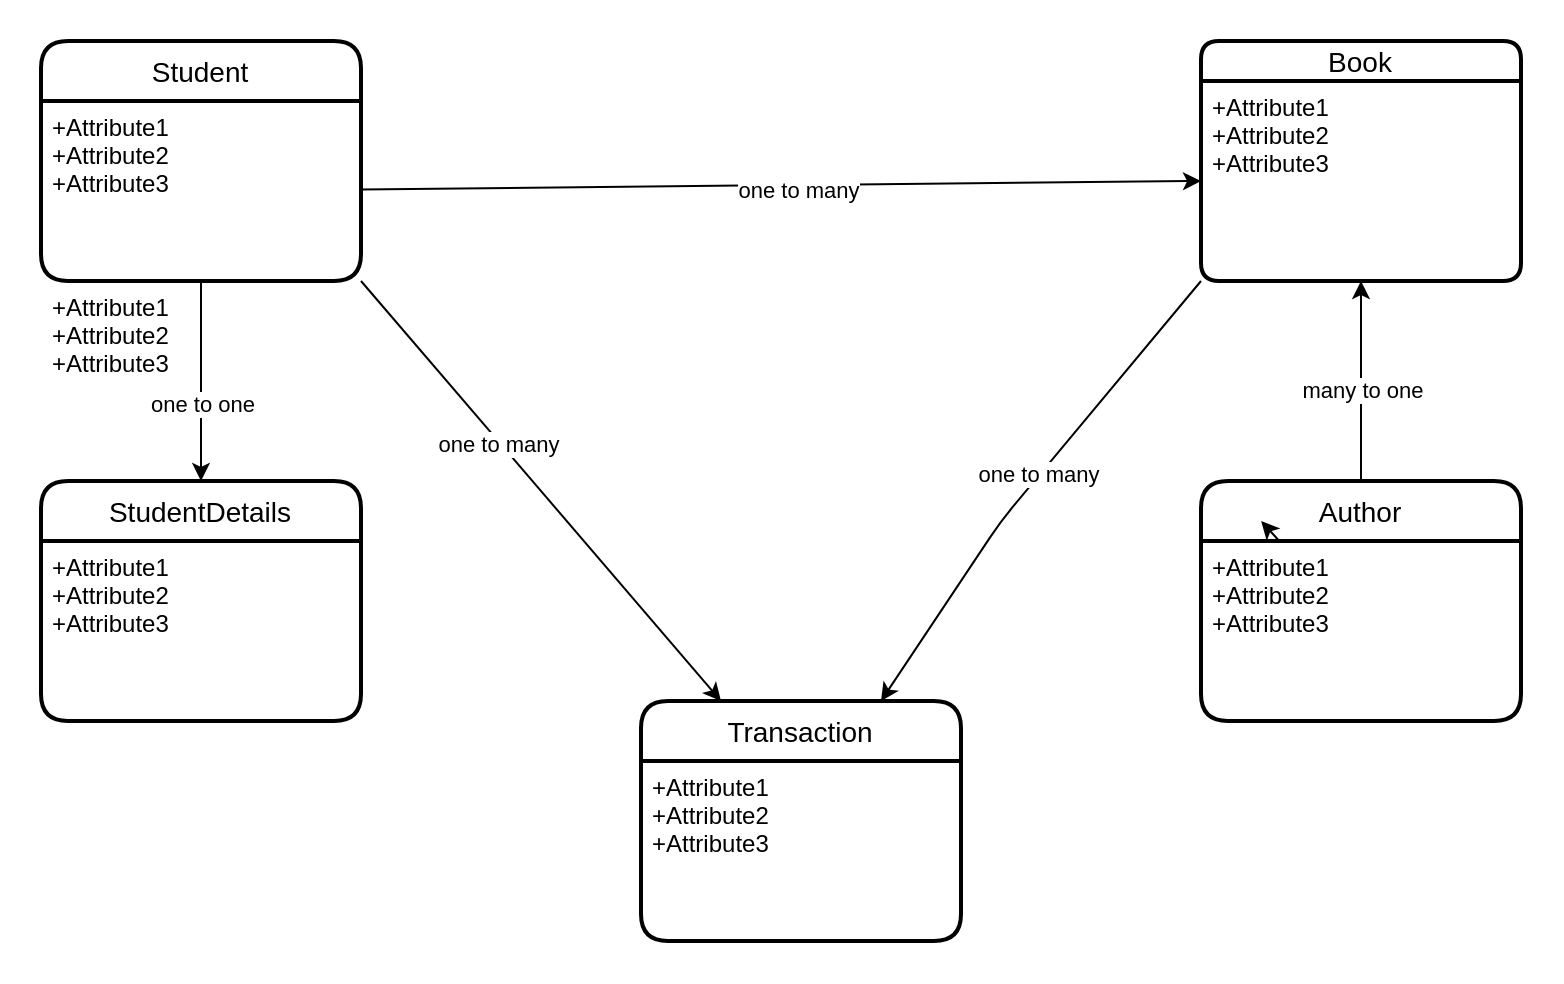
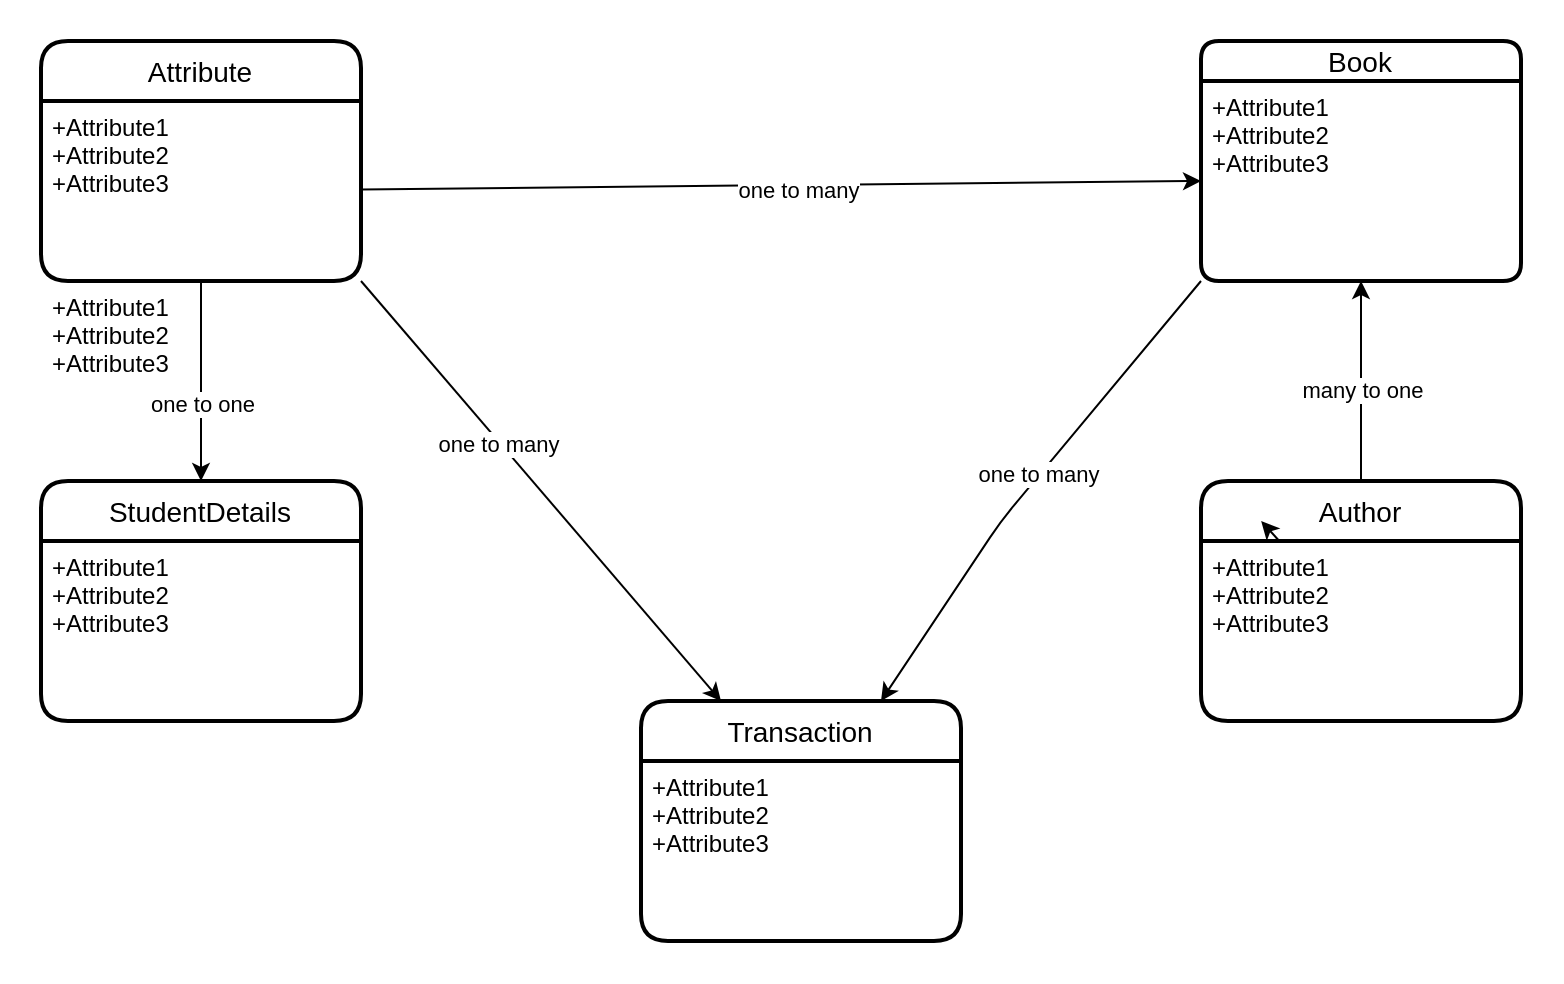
- <mxCell id="2" value="Student" style="swimlane;childLayout=stackLayout;horizontal=1;startSize=30;horizontalStack=0;rounded=1;fontSize=14;fontStyle=0;strokeWidth=2;resizeParent=0;resizeLast=1;shadow=0;dashed=0;align=center;" vertex="1" parent="1"><mxGeometry x="20" y="20" width="160" height="120" as="geometry" /></mxCell>
+ <mxCell id="2" value="Attribute" style="swimlane;childLayout=stackLayout;horizontal=1;startSize=30;horizontalStack=0;rounded=1;fontSize=14;fontStyle=0;strokeWidth=2;resizeParent=0;resizeLast=1;shadow=0;dashed=0;align=center;" vertex="1" parent="1"><mxGeometry x="20" y="20" width="160" height="120" as="geometry" /></mxCell>
